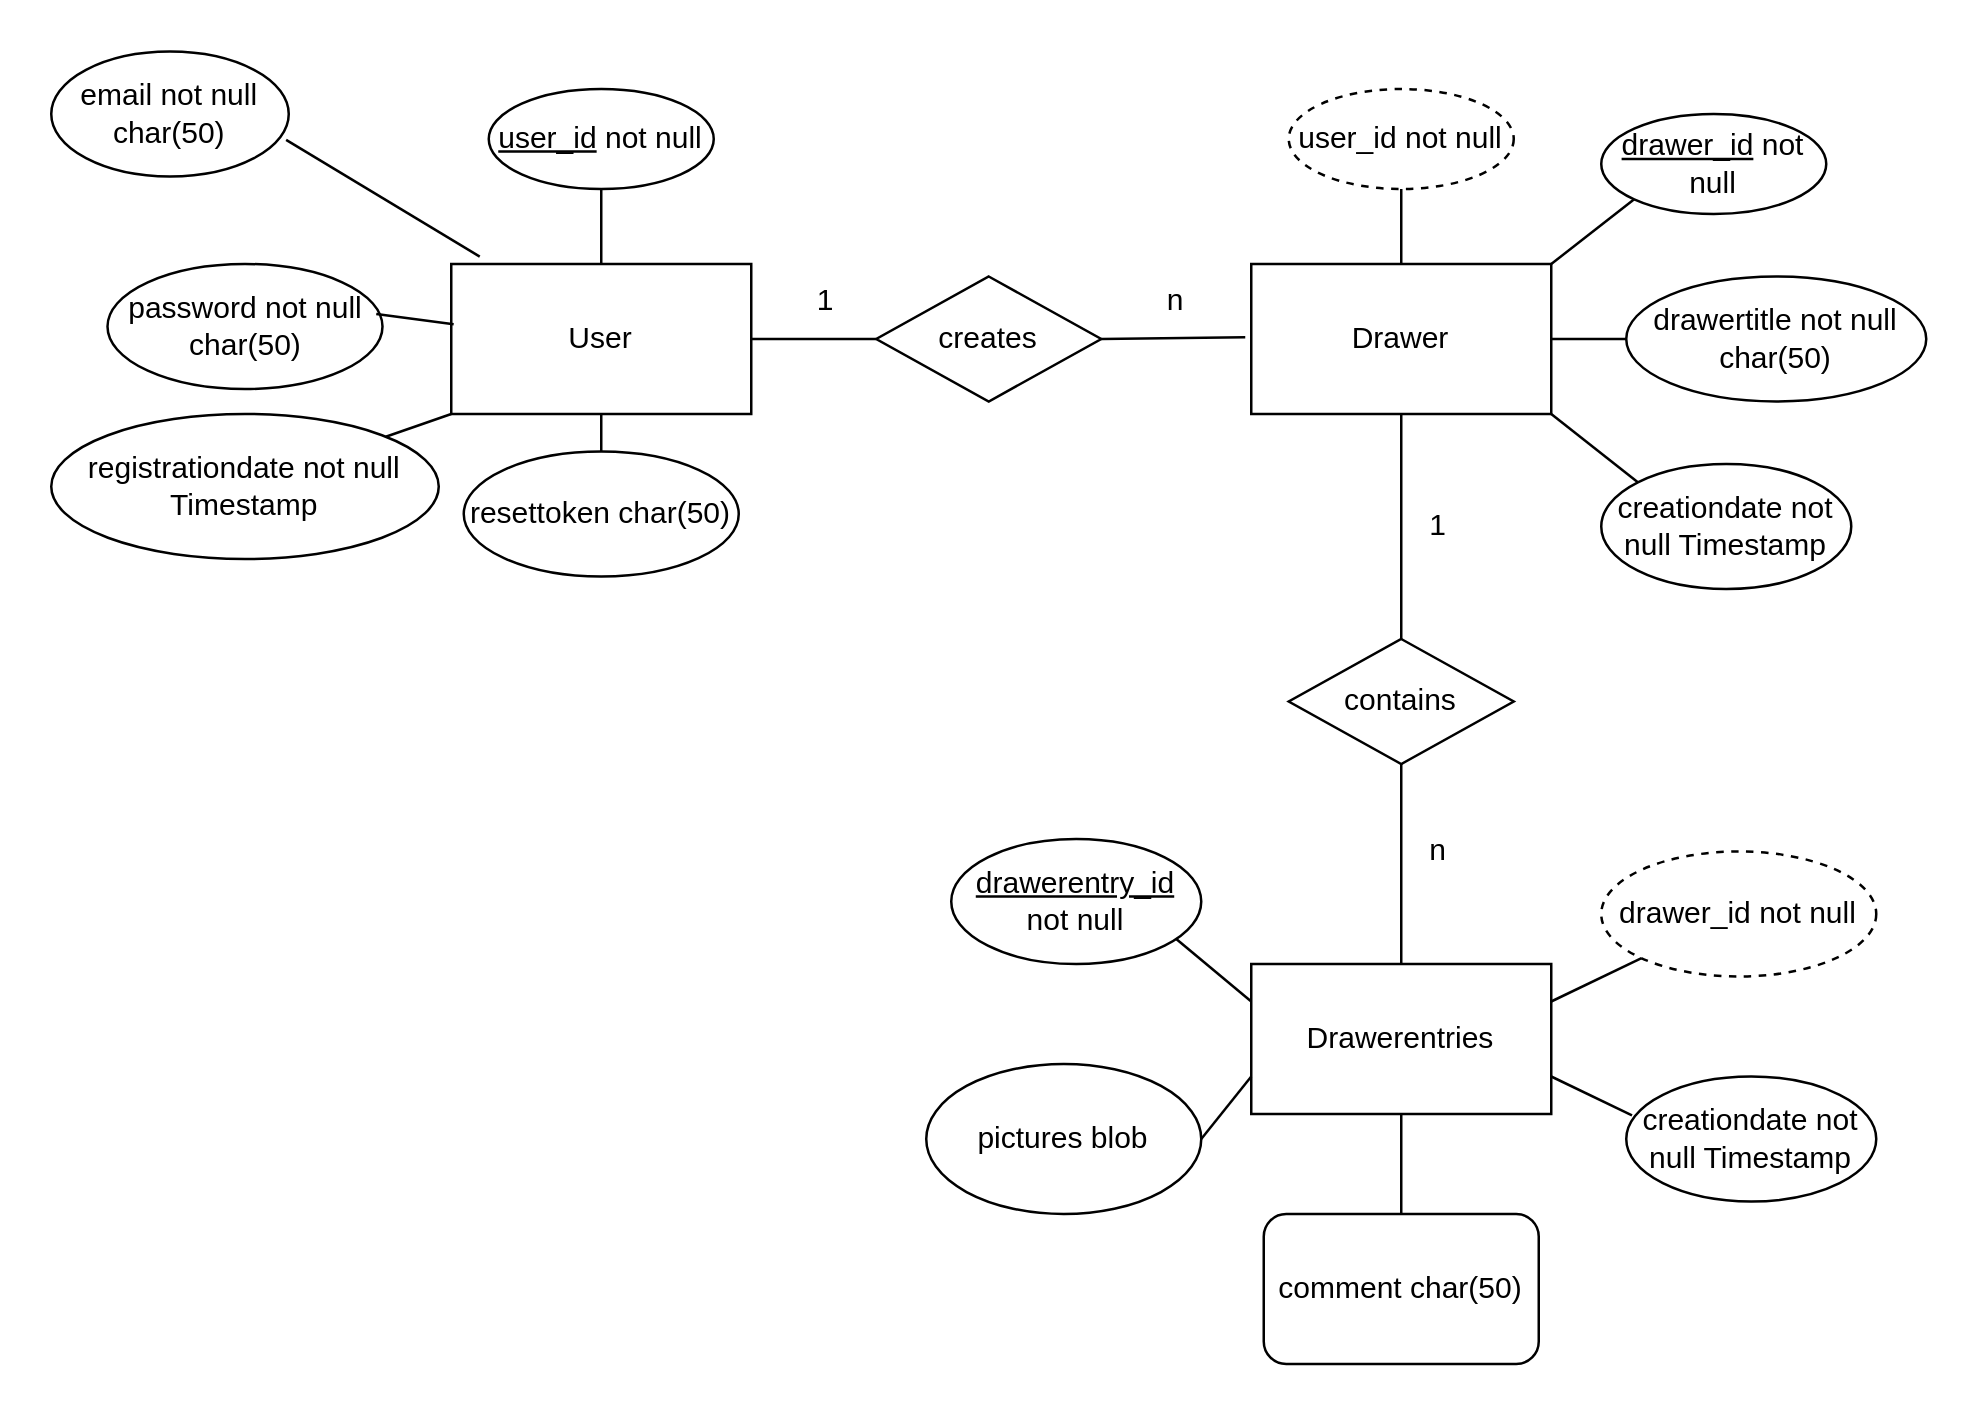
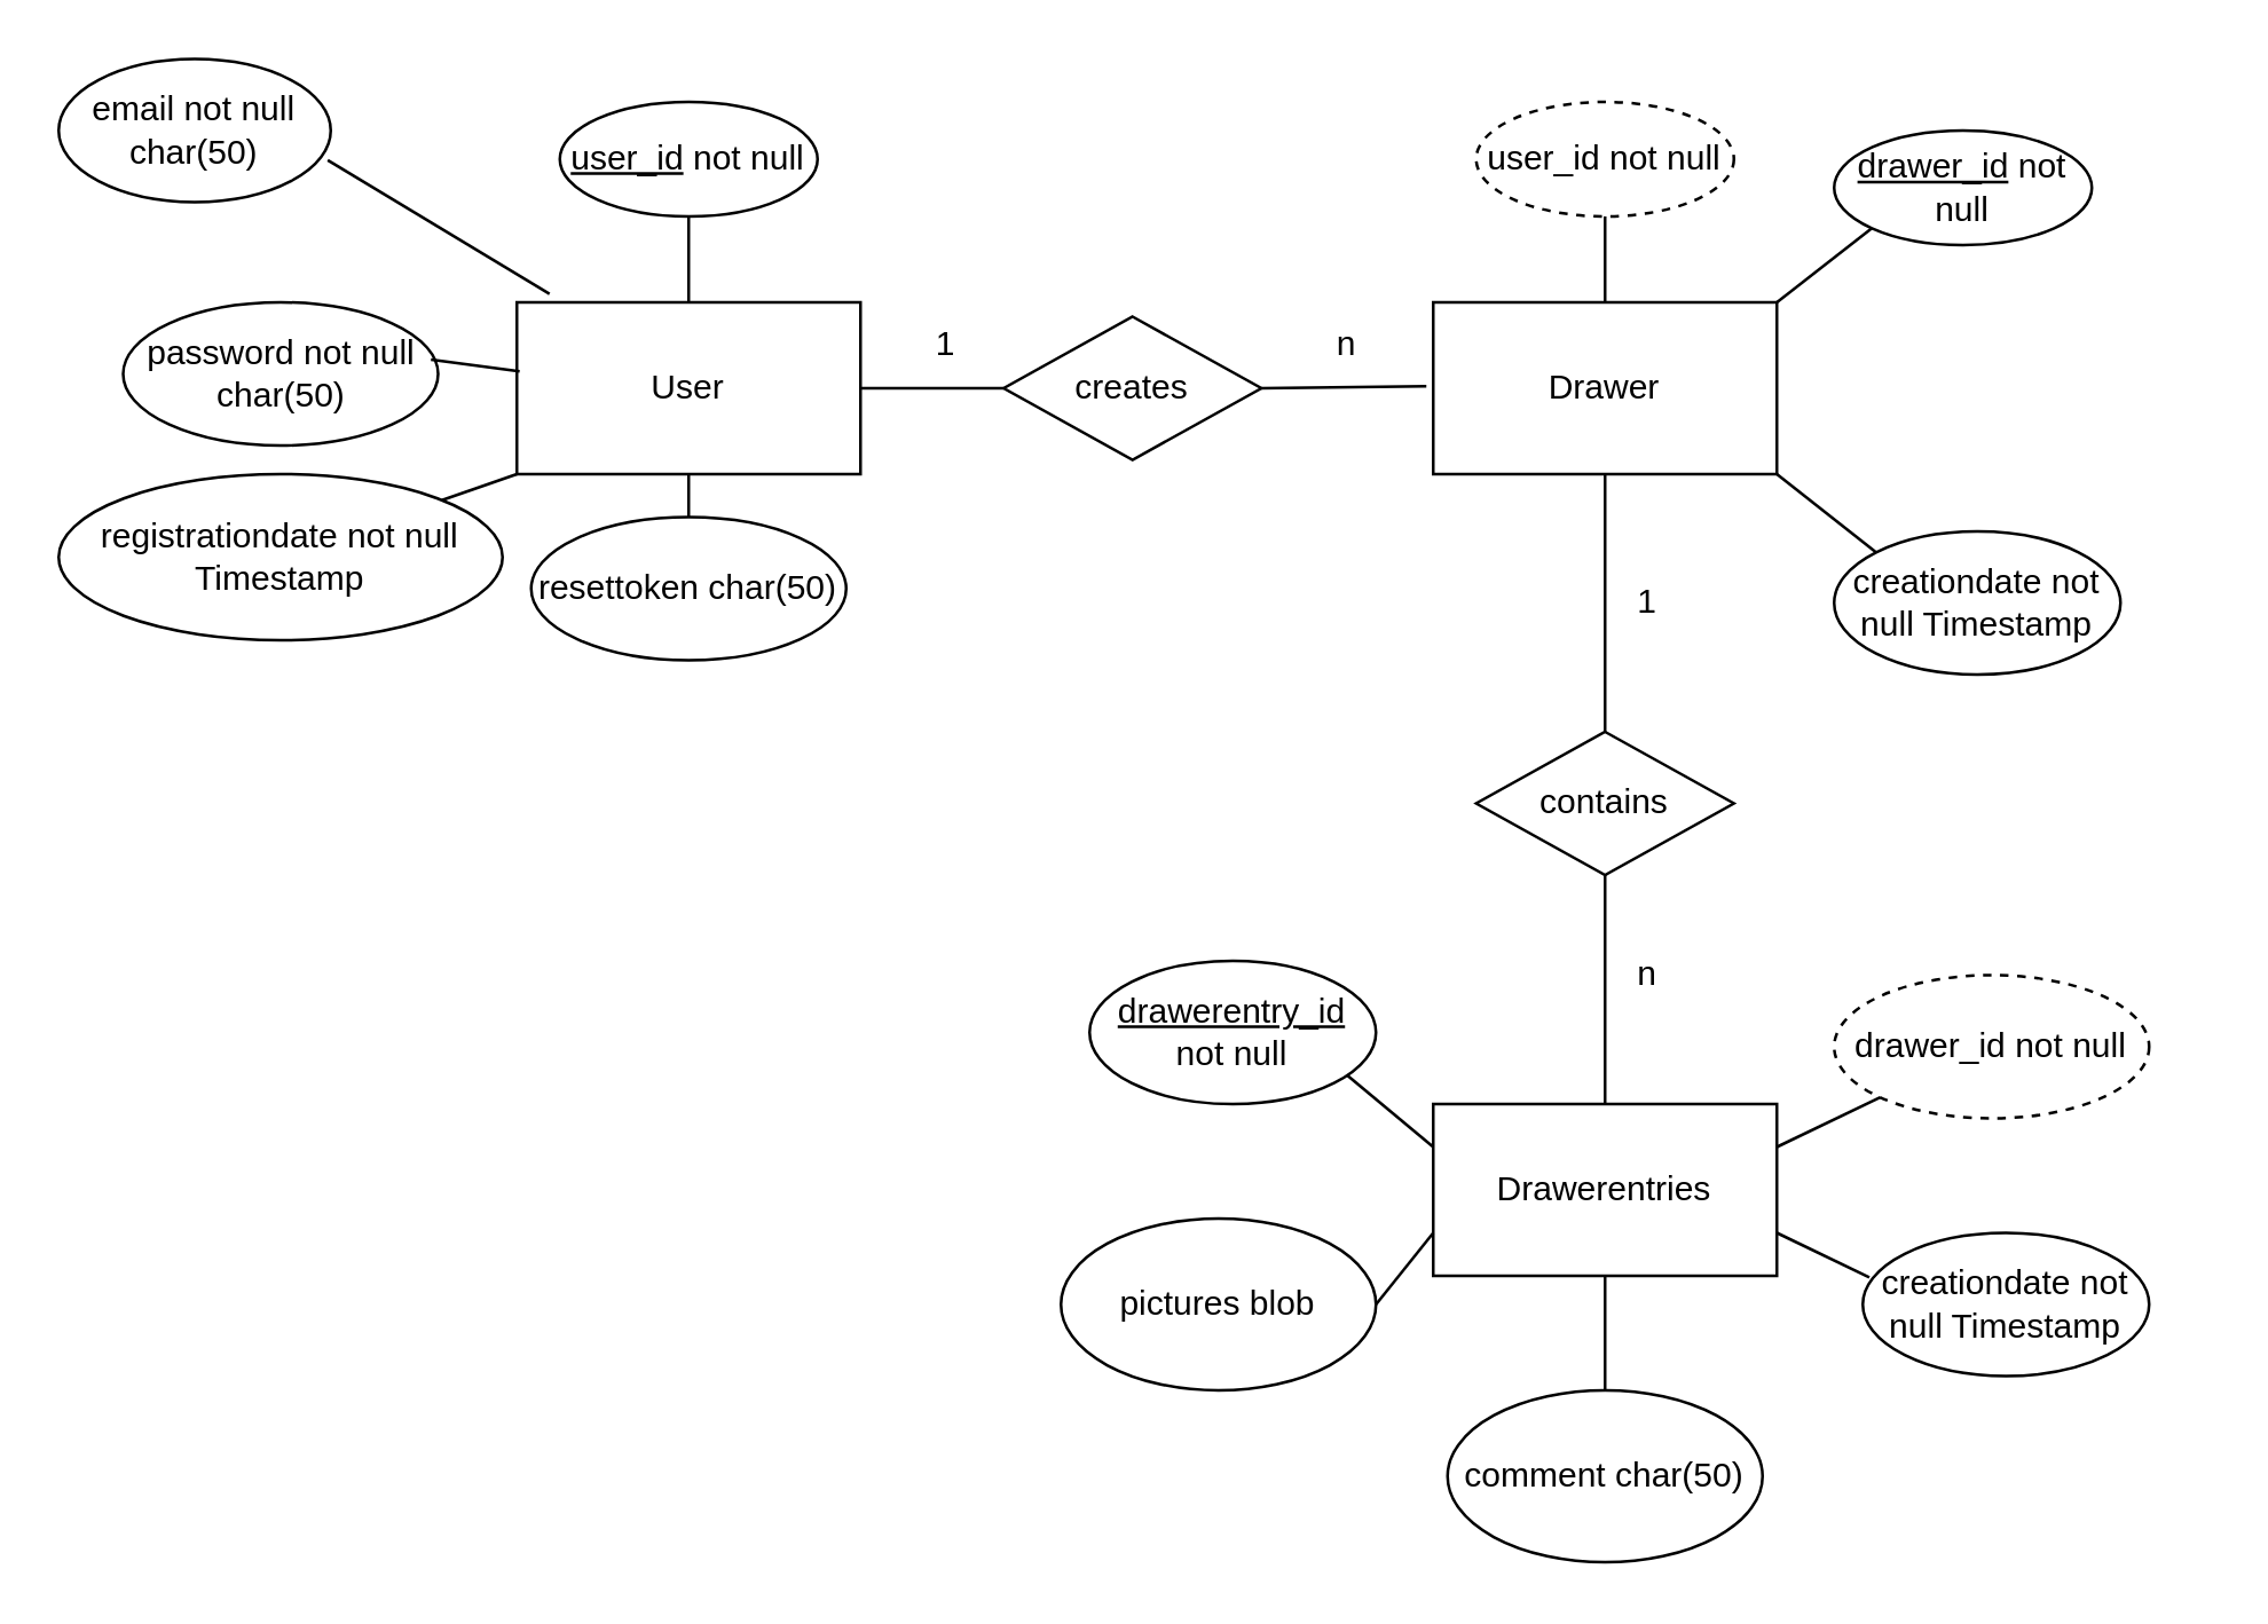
- <mxCell id="21" value="" style="endArrow=none;html=1;rounded=0;entryX=0;entryY=0.5;entryDx=0;entryDy=0;exitX=1;exitY=0.5;exitDx=0;exitDy=0;" edge="1" parent="1" source="13" target="20"><mxGeometry width="50" height="50" relative="1" as="geometry"><mxPoint x="630" y="255" as="sourcePoint" /><mxPoint x="680" y="205" as="targetPoint" /></mxGeometry></mxCell>
- <mxCell id="20" value="drawertitle not null char(50)" style="ellipse;whiteSpace=wrap;html=1;" vertex="1" parent="1"><mxGeometry x="650" y="110" width="120" height="50" as="geometry" /></mxCell>
- <mxCell id="35" value="comment char(50)" style="whiteSpace=wrap;html=1;rounded=1;" vertex="1" parent="1"><mxGeometry x="505" y="485" width="110" height="60" as="geometry" /></mxCell>
+ <mxCell id="35" value="comment char(50)" style="ellipse;whiteSpace=wrap;html=1;" vertex="1" parent="1"><mxGeometry x="505" y="485" width="110" height="60" as="geometry" /></mxCell>
